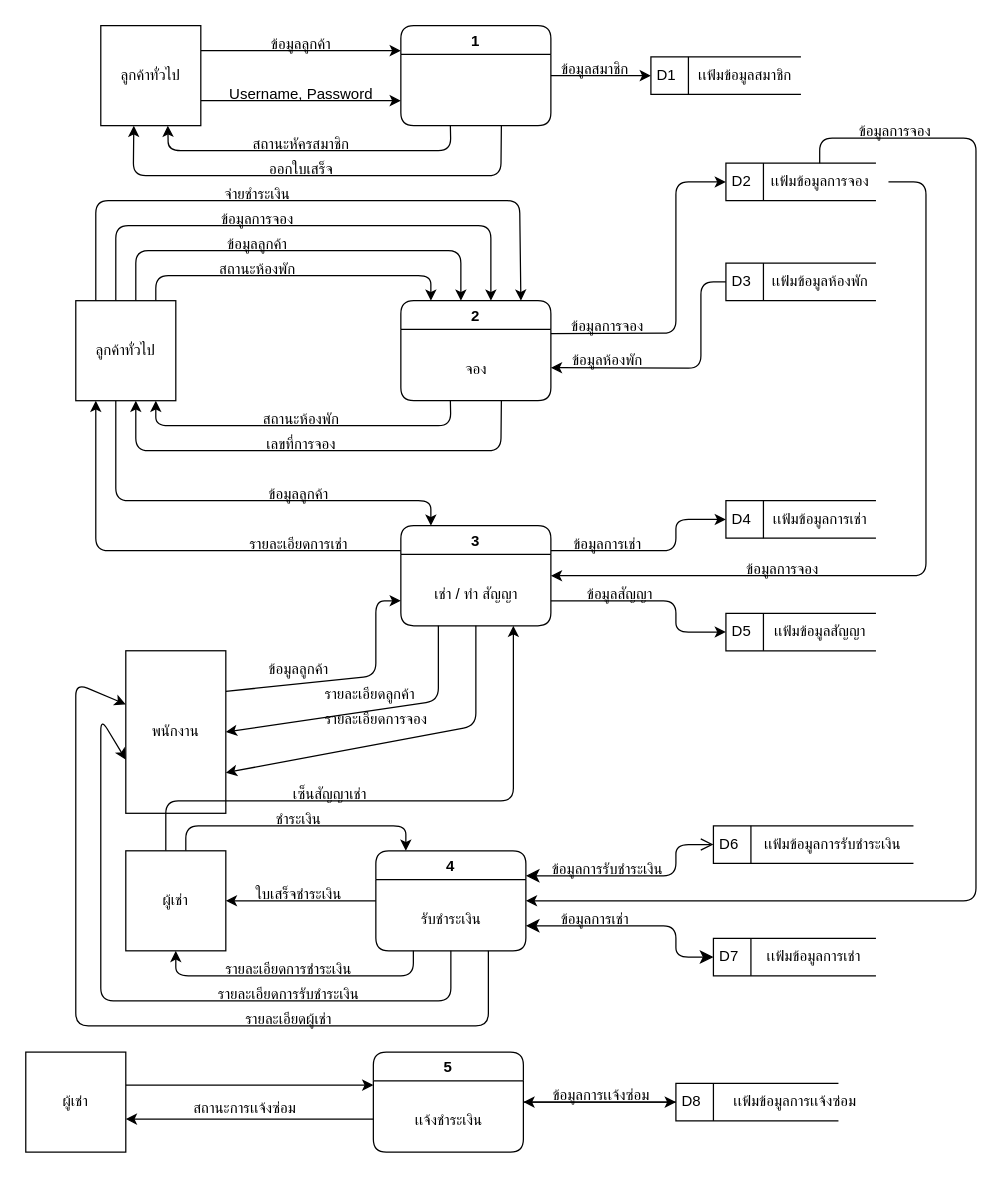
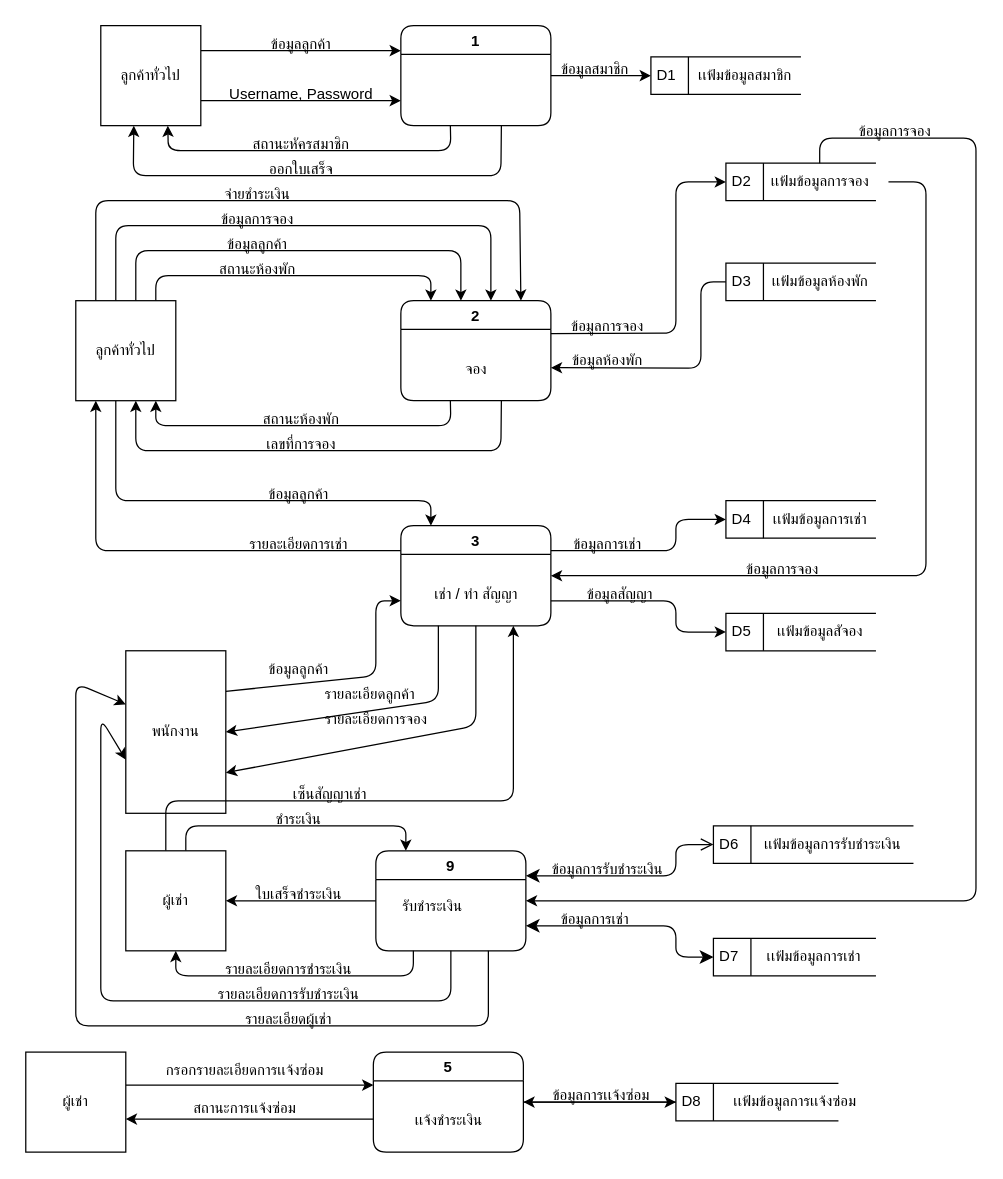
- <mxCell id="55" value="เเฟ้มข้อมูลสัญญา" style="text;html=1;align=center;verticalAlign=middle;resizable=0;points=[];autosize=1;strokeColor=none;fillColor=none;fontSize=12;fontFamily=Helvetica;fontColor=default;" vertex="1" parent="1"><mxGeometry x="600" y="490" width="110" height="30" as="geometry" /></mxCell>
+ <mxCell id="55" value="เเฟ้มข้อมูลสัจอง" style="text;html=1;align=center;verticalAlign=middle;resizable=0;points=[];autosize=1;strokeColor=none;fillColor=none;fontSize=12;fontFamily=Helvetica;fontColor=default;" vertex="1" parent="1"><mxGeometry x="600" y="490" width="110" height="30" as="geometry" /></mxCell>
- <mxCell id="68" value="4" style="swimlane;rounded=1;points=[[0,0.25,0,0,0],[0,0.5,0,0,0],[0,0.75,0,0,0],[0.2,0,0,0,0],[0.25,1,0,0,0],[0.4,0,0,0,0],[0.5,1,0,0,0],[0.6,0,0,0,0],[0.75,1,0,0,0],[0.8,0,0,0,0],[1,0.25,0,0,0],[1,0.5,0,0,0],[1,0.75,0,0,0]];startSize=23;" vertex="1" parent="1"><mxGeometry x="300" y="680" width="120" height="80" as="geometry" /></mxCell>
+ <mxCell id="68" value="9" style="swimlane;rounded=1;points=[[0,0.25,0,0,0],[0,0.5,0,0,0],[0,0.75,0,0,0],[0.2,0,0,0,0],[0.25,1,0,0,0],[0.4,0,0,0,0],[0.5,1,0,0,0],[0.6,0,0,0,0],[0.75,1,0,0,0],[0.8,0,0,0,0],[1,0.25,0,0,0],[1,0.5,0,0,0],[1,0.75,0,0,0]];startSize=23;" vertex="1" parent="1"><mxGeometry x="300" y="680" width="120" height="80" as="geometry" /></mxCell>
- <mxCell id="69" value="รับชำระเงิน" style="text;html=1;align=center;verticalAlign=middle;resizable=0;points=[];autosize=1;strokeColor=none;fillColor=none;" vertex="1" parent="68"><mxGeometry x="20" y="40" width="80" height="30" as="geometry" /></mxCell>
+ <mxCell id="69" value="รับชำระเงิน" style="text;html=1;align=center;verticalAlign=middle;resizable=0;points=[];autosize=1;strokeColor=none;fillColor=none;" vertex="1" parent="68"><mxGeometry x="5" y="30" width="80" height="30" as="geometry" /></mxCell>
+ <mxCell id="89" value="กรอกรายละเอียดการเเจ้งซ่อม" style="text;html=1;align=center;verticalAlign=middle;resizable=0;points=[];autosize=1;strokeColor=none;fillColor=none;fontSize=12;fontFamily=Helvetica;fontColor=default;" vertex="1" parent="1"><mxGeometry x="110" y="841" width="170" height="30" as="geometry" /></mxCell>
